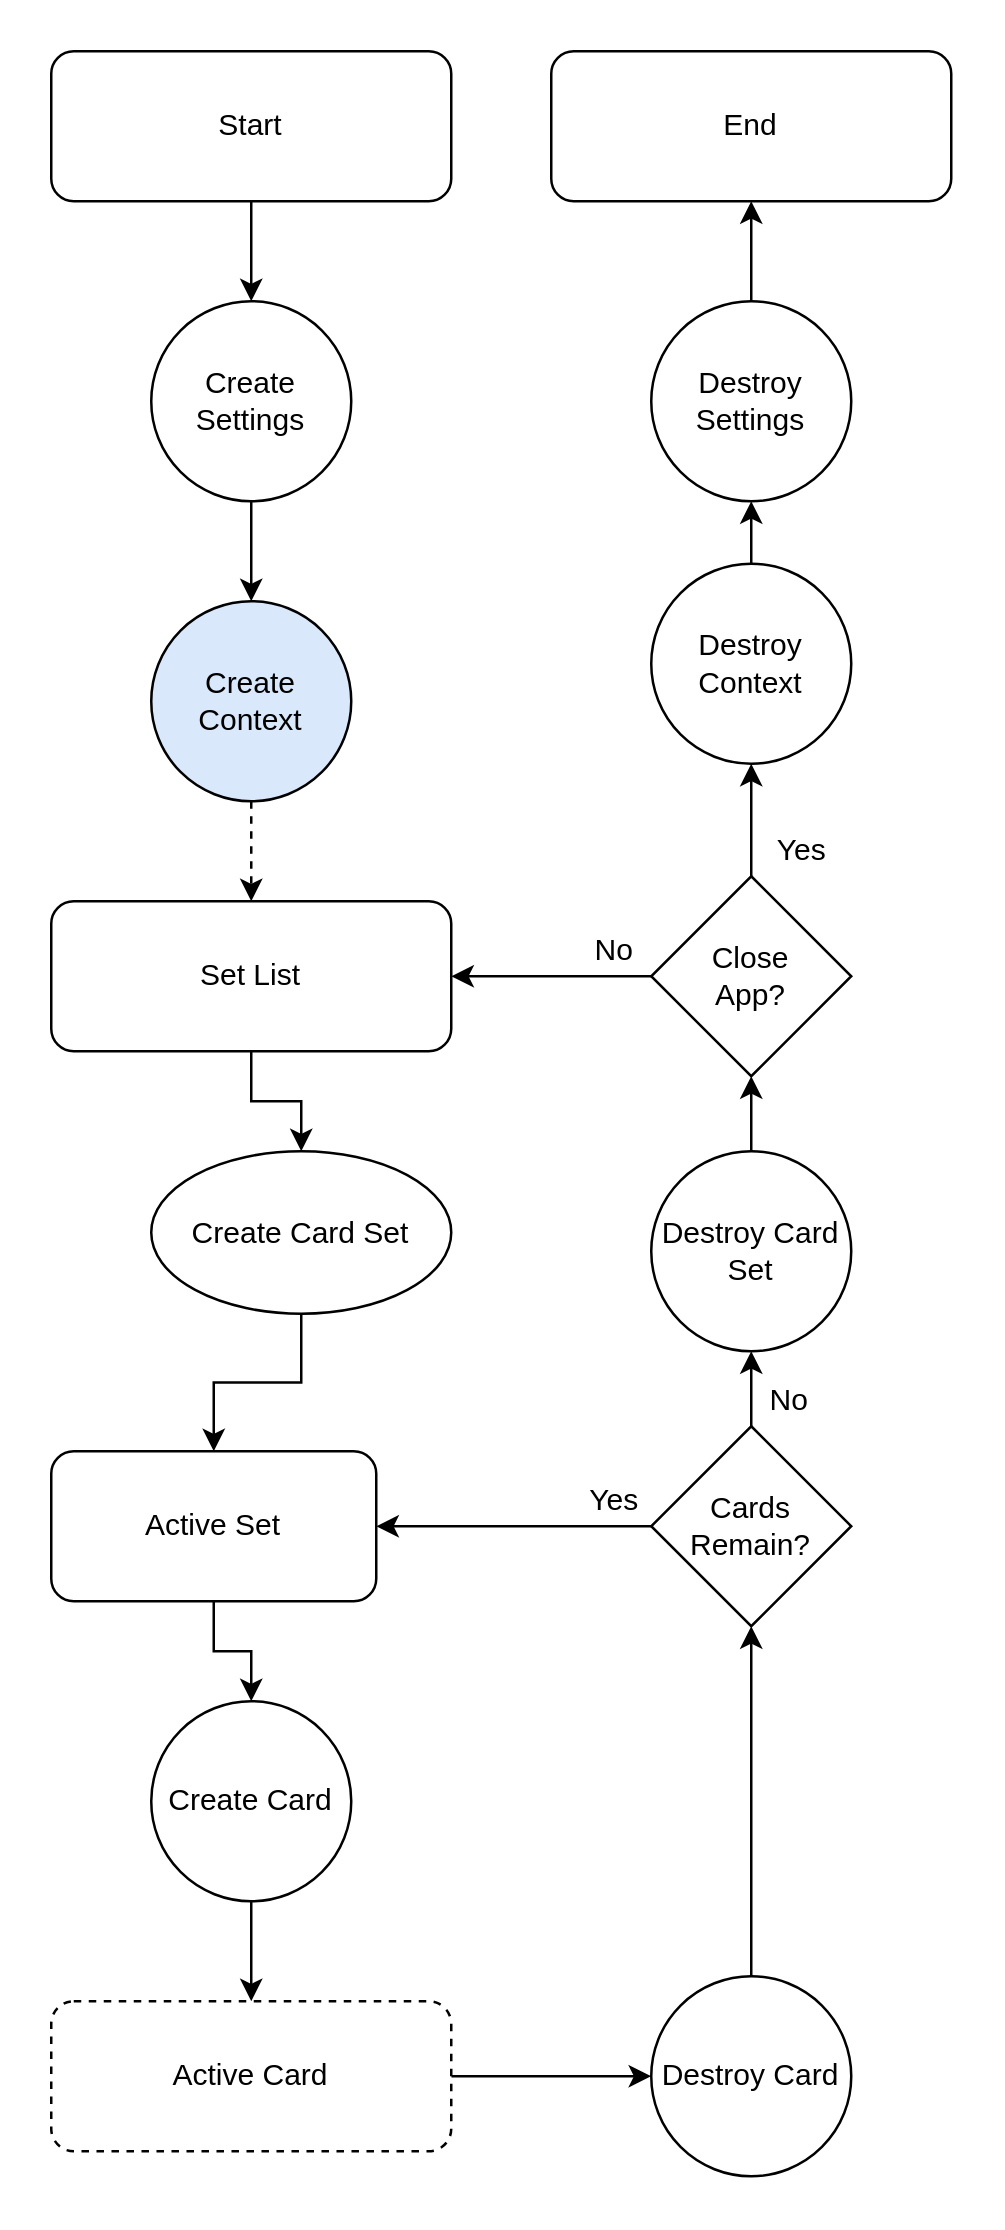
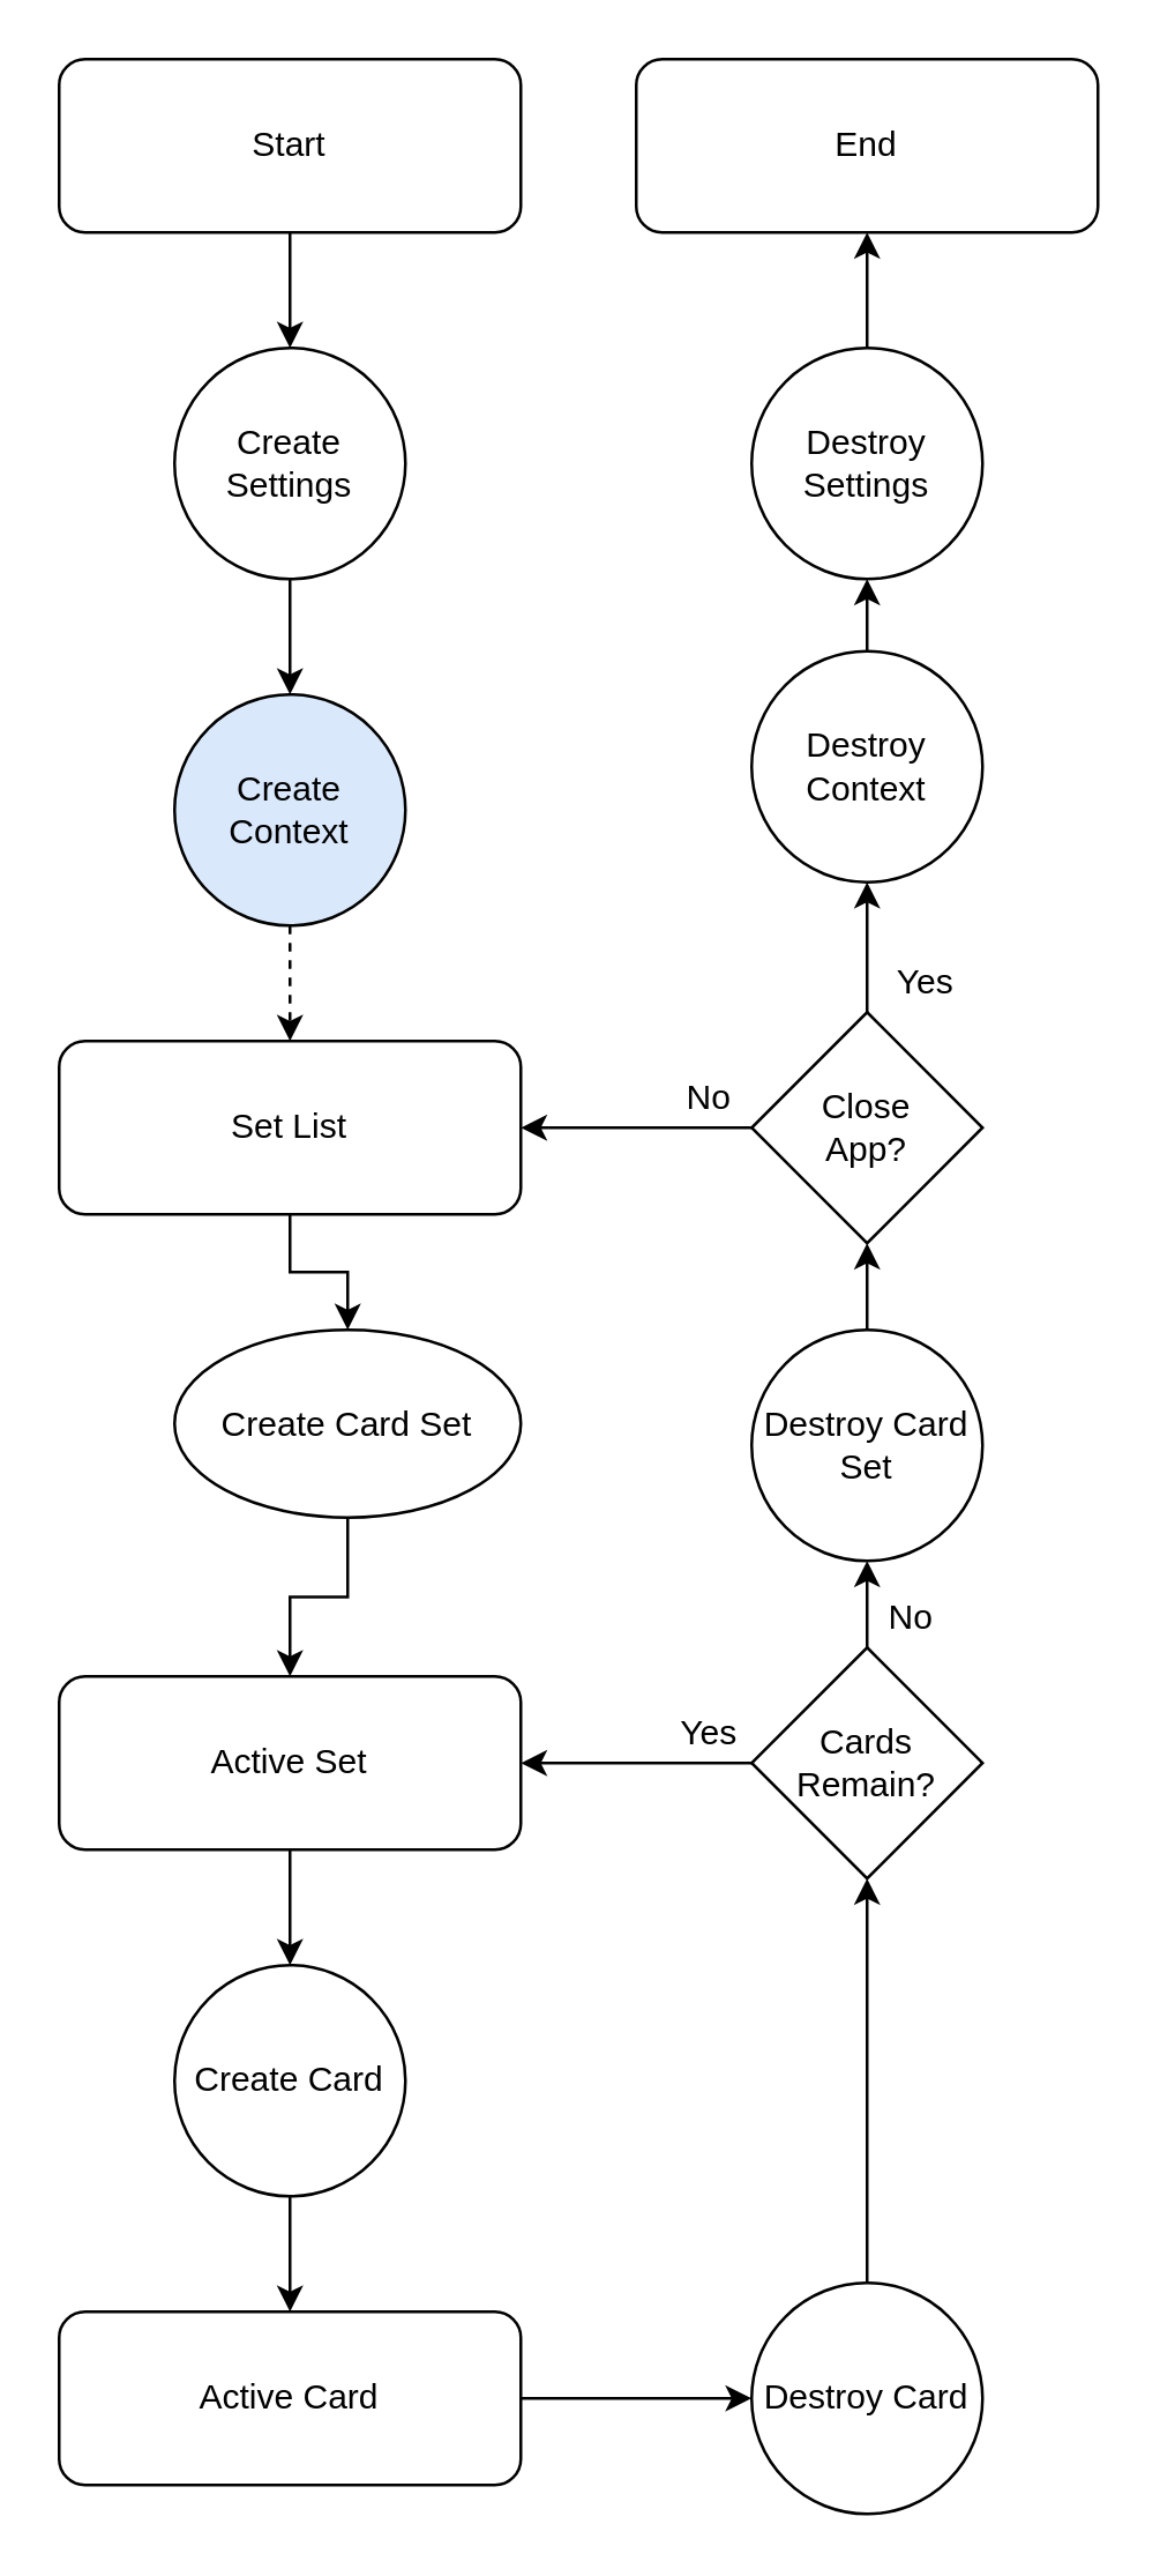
- <mxCell id="11" value="Active Set" style="rounded=1;whiteSpace=wrap;html=1;" vertex="1" parent="1"><mxGeometry x="20" y="580" width="130" height="60" as="geometry" /></mxCell>
+ <mxCell id="11" value="Active Set" style="rounded=1;whiteSpace=wrap;html=1;" vertex="1" parent="1"><mxGeometry x="20" y="580" width="160" height="60" as="geometry" /></mxCell>
- <mxCell id="17" value="Active Card" style="rounded=1;whiteSpace=wrap;html=1;dashed=1;" vertex="1" parent="1"><mxGeometry x="20" y="800" width="160" height="60" as="geometry" /></mxCell>
+ <mxCell id="17" value="Active Card" style="rounded=1;whiteSpace=wrap;html=1;" vertex="1" parent="1"><mxGeometry x="20" y="800" width="160" height="60" as="geometry" /></mxCell>
